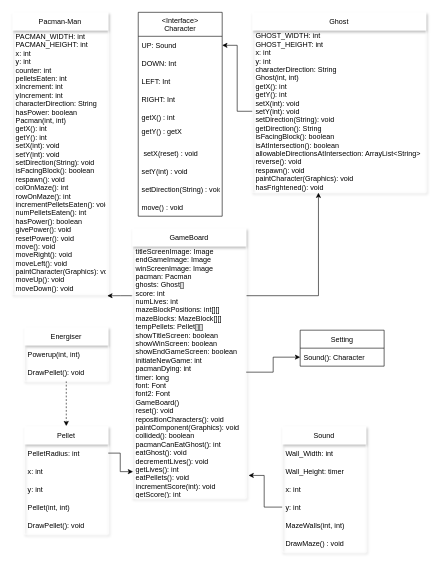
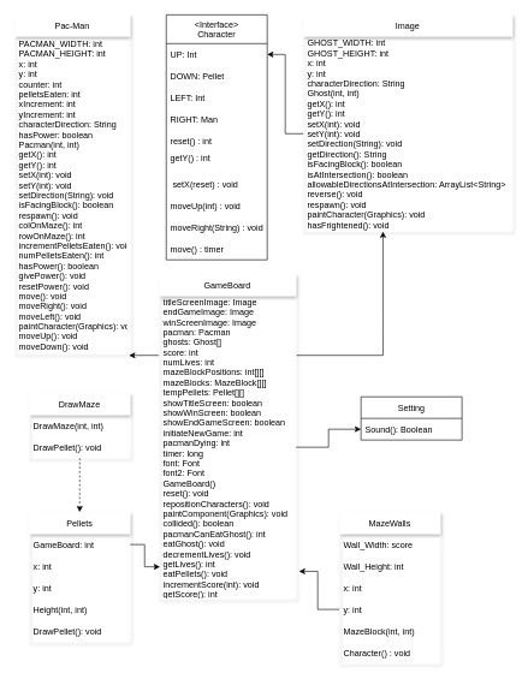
- <mxCell id="13" value="Pacman-Man" style="swimlane;fontStyle=0;childLayout=stackLayout;horizontal=1;startSize=30;horizontalStack=0;resizeParent=1;resizeParentMax=0;resizeLast=0;collapsible=1;marginBottom=0;shadow=1;strokeColor=#FFFFFF;" parent="1" vertex="1"><mxGeometry x="20" y="20" width="160" height="470" as="geometry" /></mxCell>
+ <mxCell id="13" value="Pac-Man" style="swimlane;fontStyle=0;childLayout=stackLayout;horizontal=1;startSize=30;horizontalStack=0;resizeParent=1;resizeParentMax=0;resizeLast=0;collapsible=1;marginBottom=0;shadow=1;strokeColor=#FFFFFF;" parent="1" vertex="1"><mxGeometry x="20" y="20" width="160" height="470" as="geometry" /></mxCell>
- <mxCell id="15" value="Ghost" style="swimlane;fontStyle=0;childLayout=stackLayout;horizontal=1;startSize=30;horizontalStack=0;resizeParent=1;resizeParentMax=0;resizeLast=0;collapsible=1;marginBottom=0;shadow=1;strokeColor=#FFFFFF;" parent="1" vertex="1"><mxGeometry x="420" y="20" width="290" height="300" as="geometry" /></mxCell>
+ <mxCell id="15" value="Image" style="swimlane;fontStyle=0;childLayout=stackLayout;horizontal=1;startSize=30;horizontalStack=0;resizeParent=1;resizeParentMax=0;resizeLast=0;collapsible=1;marginBottom=0;shadow=1;strokeColor=#FFFFFF;" parent="1" vertex="1"><mxGeometry x="420" y="20" width="290" height="300" as="geometry" /></mxCell>
- <mxCell id="3" value="UP: Sound" style="text;strokeColor=none;fillColor=none;align=left;verticalAlign=middle;spacingLeft=4;spacingRight=4;overflow=hidden;points=[[0,0.5],[1,0.5]];portConstraint=eastwest;rotatable=0;" parent="2" vertex="1"><mxGeometry y="40" width="140" height="30" as="geometry" /></mxCell>
+ <mxCell id="3" value="UP: Int" style="text;strokeColor=none;fillColor=none;align=left;verticalAlign=middle;spacingLeft=4;spacingRight=4;overflow=hidden;points=[[0,0.5],[1,0.5]];portConstraint=eastwest;rotatable=0;" parent="2" vertex="1"><mxGeometry y="40" width="140" height="30" as="geometry" /></mxCell>
- <mxCell id="4" value="DOWN: Int" style="text;strokeColor=none;fillColor=none;align=left;verticalAlign=middle;spacingLeft=4;spacingRight=4;overflow=hidden;points=[[0,0.5],[1,0.5]];portConstraint=eastwest;rotatable=0;" parent="2" vertex="1"><mxGeometry y="70" width="140" height="30" as="geometry" /></mxCell>
+ <mxCell id="4" value="DOWN: Pellet" style="text;strokeColor=none;fillColor=none;align=left;verticalAlign=middle;spacingLeft=4;spacingRight=4;overflow=hidden;points=[[0,0.5],[1,0.5]];portConstraint=eastwest;rotatable=0;" parent="2" vertex="1"><mxGeometry y="70" width="140" height="30" as="geometry" /></mxCell>
- <mxCell id="6" value="RIGHT: Int" style="text;strokeColor=none;fillColor=none;align=left;verticalAlign=middle;spacingLeft=4;spacingRight=4;overflow=hidden;points=[[0,0.5],[1,0.5]];portConstraint=eastwest;rotatable=0;" parent="2" vertex="1"><mxGeometry y="130" width="140" height="30" as="geometry" /></mxCell>
+ <mxCell id="6" value="RIGHT: Man" style="text;strokeColor=none;fillColor=none;align=left;verticalAlign=middle;spacingLeft=4;spacingRight=4;overflow=hidden;points=[[0,0.5],[1,0.5]];portConstraint=eastwest;rotatable=0;" parent="2" vertex="1"><mxGeometry y="130" width="140" height="30" as="geometry" /></mxCell>
- <mxCell id="7" value="getX() : int" style="text;strokeColor=none;fillColor=none;align=left;verticalAlign=middle;spacingLeft=4;spacingRight=4;overflow=hidden;points=[[0,0.5],[1,0.5]];portConstraint=eastwest;rotatable=0;" parent="2" vertex="1"><mxGeometry y="160" width="140" height="30" as="geometry" /></mxCell>
+ <mxCell id="7" value="reset() : int" style="text;strokeColor=none;fillColor=none;align=left;verticalAlign=middle;spacingLeft=4;spacingRight=4;overflow=hidden;points=[[0,0.5],[1,0.5]];portConstraint=eastwest;rotatable=0;" parent="2" vertex="1"><mxGeometry y="160" width="140" height="30" as="geometry" /></mxCell>
- <mxCell id="8" value="getY() : getX&#10;" style="text;strokeColor=none;fillColor=none;align=left;verticalAlign=middle;spacingLeft=4;spacingRight=4;overflow=hidden;points=[[0,0.5],[1,0.5]];portConstraint=eastwest;rotatable=0;" parent="2" vertex="1"><mxGeometry y="190" width="140" height="30" as="geometry" /></mxCell>
+ <mxCell id="8" value="getY() : int&#10;" style="text;strokeColor=none;fillColor=none;align=left;verticalAlign=middle;spacingLeft=4;spacingRight=4;overflow=hidden;points=[[0,0.5],[1,0.5]];portConstraint=eastwest;rotatable=0;" parent="2" vertex="1"><mxGeometry y="190" width="140" height="30" as="geometry" /></mxCell>
- <mxCell id="10" value="setY(int) : void" style="text;strokeColor=none;fillColor=none;align=left;verticalAlign=middle;spacingLeft=4;spacingRight=4;overflow=hidden;points=[[0,0.5],[1,0.5]];portConstraint=eastwest;rotatable=0;" parent="2" vertex="1"><mxGeometry y="250" width="140" height="30" as="geometry" /></mxCell>
+ <mxCell id="10" value="moveUp(int) : void" style="text;strokeColor=none;fillColor=none;align=left;verticalAlign=middle;spacingLeft=4;spacingRight=4;overflow=hidden;points=[[0,0.5],[1,0.5]];portConstraint=eastwest;rotatable=0;" parent="2" vertex="1"><mxGeometry y="250" width="140" height="30" as="geometry" /></mxCell>
- <mxCell id="11" value="setDirection(String) : void" style="text;strokeColor=none;fillColor=none;align=left;verticalAlign=middle;spacingLeft=4;spacingRight=4;overflow=hidden;points=[[0,0.5],[1,0.5]];portConstraint=eastwest;rotatable=0;" parent="2" vertex="1"><mxGeometry y="280" width="140" height="30" as="geometry" /></mxCell>
+ <mxCell id="11" value="moveRight(String) : void" style="text;strokeColor=none;fillColor=none;align=left;verticalAlign=middle;spacingLeft=4;spacingRight=4;overflow=hidden;points=[[0,0.5],[1,0.5]];portConstraint=eastwest;rotatable=0;" parent="2" vertex="1"><mxGeometry y="280" width="140" height="30" as="geometry" /></mxCell>
- <mxCell id="12" value="move() : void" style="text;strokeColor=none;fillColor=none;align=left;verticalAlign=middle;spacingLeft=4;spacingRight=4;overflow=hidden;points=[[0,0.5],[1,0.5]];portConstraint=eastwest;rotatable=0;" parent="2" vertex="1"><mxGeometry y="310" width="140" height="30" as="geometry" /></mxCell>
+ <mxCell id="12" value="move() : timer" style="text;strokeColor=none;fillColor=none;align=left;verticalAlign=middle;spacingLeft=4;spacingRight=4;overflow=hidden;points=[[0,0.5],[1,0.5]];portConstraint=eastwest;rotatable=0;" parent="2" vertex="1"><mxGeometry y="310" width="140" height="30" as="geometry" /></mxCell>
- <mxCell id="23" value="Energiser" style="swimlane;fontStyle=0;childLayout=stackLayout;horizontal=1;startSize=30;horizontalStack=0;resizeParent=1;resizeParentMax=0;resizeLast=0;collapsible=1;marginBottom=0;shadow=1;strokeColor=#FFFFFF;" parent="1" vertex="1"><mxGeometry x="40" y="545" width="140" height="90" as="geometry" /></mxCell>
+ <mxCell id="23" value="DrawMaze" style="swimlane;fontStyle=0;childLayout=stackLayout;horizontal=1;startSize=30;horizontalStack=0;resizeParent=1;resizeParentMax=0;resizeLast=0;collapsible=1;marginBottom=0;shadow=1;strokeColor=#FFFFFF;" parent="1" vertex="1"><mxGeometry x="40" y="545" width="140" height="90" as="geometry" /></mxCell>
- <mxCell id="24" value="Powerup(int, int)" style="text;strokeColor=none;fillColor=none;align=left;verticalAlign=middle;spacingLeft=4;spacingRight=4;overflow=hidden;points=[[0,0.5],[1,0.5]];portConstraint=eastwest;rotatable=0;shadow=1;" parent="23" vertex="1"><mxGeometry y="30" width="140" height="30" as="geometry" /></mxCell>
+ <mxCell id="24" value="DrawMaze(int, int)" style="text;strokeColor=none;fillColor=none;align=left;verticalAlign=middle;spacingLeft=4;spacingRight=4;overflow=hidden;points=[[0,0.5],[1,0.5]];portConstraint=eastwest;rotatable=0;shadow=1;" parent="23" vertex="1"><mxGeometry y="30" width="140" height="30" as="geometry" /></mxCell>
- <mxCell id="42" value="Sound(): Character" style="text;strokeColor=none;fillColor=none;align=left;verticalAlign=middle;spacingLeft=4;spacingRight=4;overflow=hidden;points=[[0,0.5],[1,0.5]];portConstraint=eastwest;rotatable=0;" vertex="1" parent="41"><mxGeometry y="30" width="140" height="30" as="geometry" /></mxCell>
+ <mxCell id="42" value="Sound(): Boolean" style="text;strokeColor=none;fillColor=none;align=left;verticalAlign=middle;spacingLeft=4;spacingRight=4;overflow=hidden;points=[[0,0.5],[1,0.5]];portConstraint=eastwest;rotatable=0;" vertex="1" parent="41"><mxGeometry y="30" width="140" height="30" as="geometry" /></mxCell>
- <mxCell id="26" value="Pellet" style="swimlane;fontStyle=0;childLayout=stackLayout;horizontal=1;startSize=30;horizontalStack=0;resizeParent=1;resizeParentMax=0;resizeLast=0;collapsible=1;marginBottom=0;shadow=1;strokeColor=#FFFFFF;" parent="1" vertex="1"><mxGeometry x="40" y="710" width="140" height="180" as="geometry" /></mxCell>
+ <mxCell id="26" value="Pellets" style="swimlane;fontStyle=0;childLayout=stackLayout;horizontal=1;startSize=30;horizontalStack=0;resizeParent=1;resizeParentMax=0;resizeLast=0;collapsible=1;marginBottom=0;shadow=1;strokeColor=#FFFFFF;" parent="1" vertex="1"><mxGeometry x="40" y="710" width="140" height="180" as="geometry" /></mxCell>
- <mxCell id="32" value="Sound" style="swimlane;fontStyle=0;childLayout=stackLayout;horizontal=1;startSize=30;horizontalStack=0;resizeParent=1;resizeParentMax=0;resizeLast=0;collapsible=1;marginBottom=0;shadow=1;strokeColor=#FFFFFF;" parent="1" vertex="1"><mxGeometry x="470" y="710" width="140" height="210" as="geometry" /></mxCell>
+ <mxCell id="32" value="MazeWalls" style="swimlane;fontStyle=0;childLayout=stackLayout;horizontal=1;startSize=30;horizontalStack=0;resizeParent=1;resizeParentMax=0;resizeLast=0;collapsible=1;marginBottom=0;shadow=1;strokeColor=#FFFFFF;" parent="1" vertex="1"><mxGeometry x="470" y="710" width="140" height="210" as="geometry" /></mxCell>
- <mxCell id="27" value="PelletRadius: int" style="text;strokeColor=none;fillColor=none;align=left;verticalAlign=middle;spacingLeft=4;spacingRight=4;overflow=hidden;points=[[0,0.5],[1,0.5]];portConstraint=eastwest;rotatable=0;shadow=1;" parent="26" vertex="1"><mxGeometry y="30" width="140" height="30" as="geometry" /></mxCell>
+ <mxCell id="27" value="GameBoard: int" style="text;strokeColor=none;fillColor=none;align=left;verticalAlign=middle;spacingLeft=4;spacingRight=4;overflow=hidden;points=[[0,0.5],[1,0.5]];portConstraint=eastwest;rotatable=0;shadow=1;" parent="26" vertex="1"><mxGeometry y="30" width="140" height="30" as="geometry" /></mxCell>
- <mxCell id="33" value="Wall_Width: int" style="text;strokeColor=none;fillColor=none;align=left;verticalAlign=middle;spacingLeft=4;spacingRight=4;overflow=hidden;points=[[0,0.5],[1,0.5]];portConstraint=eastwest;rotatable=0;shadow=1;" parent="32" vertex="1"><mxGeometry y="30" width="140" height="30" as="geometry" /></mxCell>
+ <mxCell id="33" value="Wall_Width: score" style="text;strokeColor=none;fillColor=none;align=left;verticalAlign=middle;spacingLeft=4;spacingRight=4;overflow=hidden;points=[[0,0.5],[1,0.5]];portConstraint=eastwest;rotatable=0;shadow=1;" parent="32" vertex="1"><mxGeometry y="30" width="140" height="30" as="geometry" /></mxCell>
- <mxCell id="34" value="Wall_Height: timer" style="text;strokeColor=none;fillColor=none;align=left;verticalAlign=middle;spacingLeft=4;spacingRight=4;overflow=hidden;points=[[0,0.5],[1,0.5]];portConstraint=eastwest;rotatable=0;shadow=1;" parent="32" vertex="1"><mxGeometry y="60" width="140" height="30" as="geometry" /></mxCell>
+ <mxCell id="34" value="Wall_Height: int" style="text;strokeColor=none;fillColor=none;align=left;verticalAlign=middle;spacingLeft=4;spacingRight=4;overflow=hidden;points=[[0,0.5],[1,0.5]];portConstraint=eastwest;rotatable=0;shadow=1;" parent="32" vertex="1"><mxGeometry y="60" width="140" height="30" as="geometry" /></mxCell>
- <mxCell id="30" value="Pellet(int, int)" style="text;strokeColor=none;fillColor=none;align=left;verticalAlign=middle;spacingLeft=4;spacingRight=4;overflow=hidden;points=[[0,0.5],[1,0.5]];portConstraint=eastwest;rotatable=0;shadow=1;" vertex="1" parent="26"><mxGeometry y="120" width="140" height="30" as="geometry" /></mxCell>
+ <mxCell id="30" value="Height(int, int)" style="text;strokeColor=none;fillColor=none;align=left;verticalAlign=middle;spacingLeft=4;spacingRight=4;overflow=hidden;points=[[0,0.5],[1,0.5]];portConstraint=eastwest;rotatable=0;shadow=1;" vertex="1" parent="26"><mxGeometry y="120" width="140" height="30" as="geometry" /></mxCell>
- <mxCell id="37" value="MazeWalls(int, int)" style="text;strokeColor=none;fillColor=none;align=left;verticalAlign=middle;spacingLeft=4;spacingRight=4;overflow=hidden;points=[[0,0.5],[1,0.5]];portConstraint=eastwest;rotatable=0;shadow=1;" vertex="1" parent="32"><mxGeometry y="150" width="140" height="30" as="geometry" /></mxCell>
+ <mxCell id="37" value="MazeBlock(int, int)" style="text;strokeColor=none;fillColor=none;align=left;verticalAlign=middle;spacingLeft=4;spacingRight=4;overflow=hidden;points=[[0,0.5],[1,0.5]];portConstraint=eastwest;rotatable=0;shadow=1;" vertex="1" parent="32"><mxGeometry y="150" width="140" height="30" as="geometry" /></mxCell>
- <mxCell id="38" value="DrawMaze() : void" style="text;strokeColor=none;fillColor=none;align=left;verticalAlign=middle;spacingLeft=4;spacingRight=4;overflow=hidden;points=[[0,0.5],[1,0.5]];portConstraint=eastwest;rotatable=0;shadow=1;" vertex="1" parent="32"><mxGeometry y="180" width="140" height="30" as="geometry" /></mxCell>
+ <mxCell id="38" value="Character() : void" style="text;strokeColor=none;fillColor=none;align=left;verticalAlign=middle;spacingLeft=4;spacingRight=4;overflow=hidden;points=[[0,0.5],[1,0.5]];portConstraint=eastwest;rotatable=0;shadow=1;" vertex="1" parent="32"><mxGeometry y="180" width="140" height="30" as="geometry" /></mxCell>
